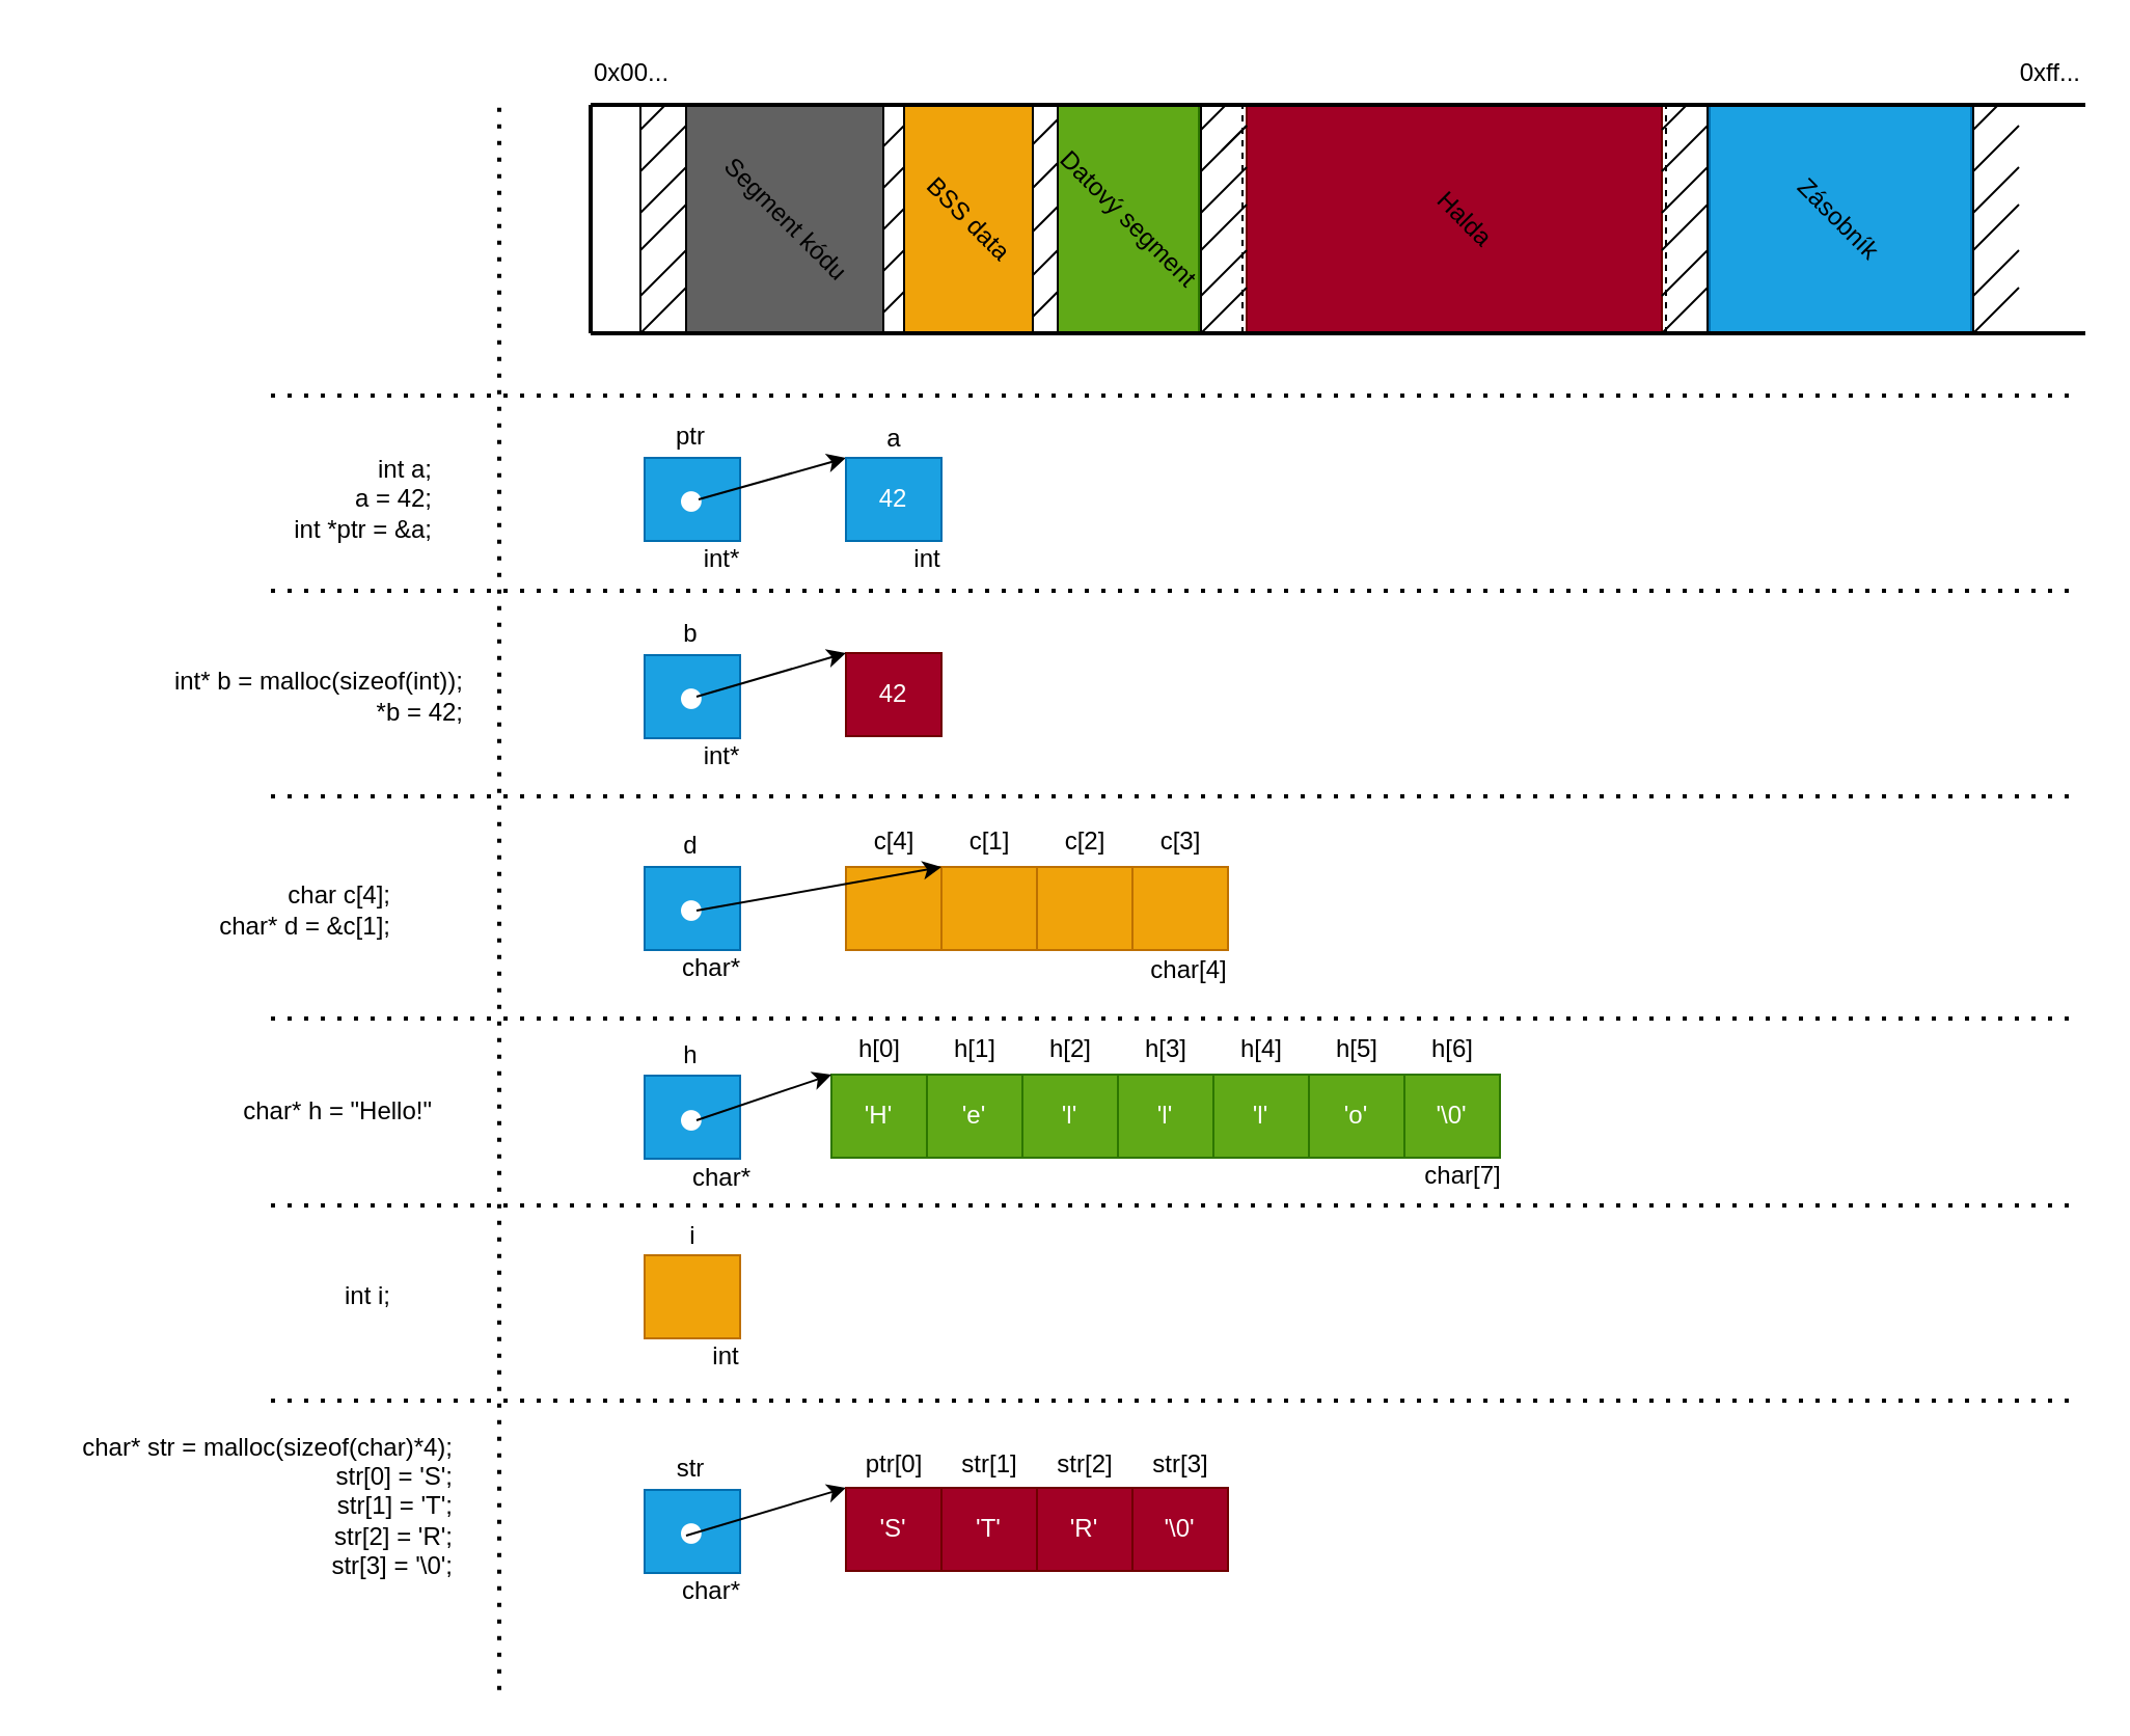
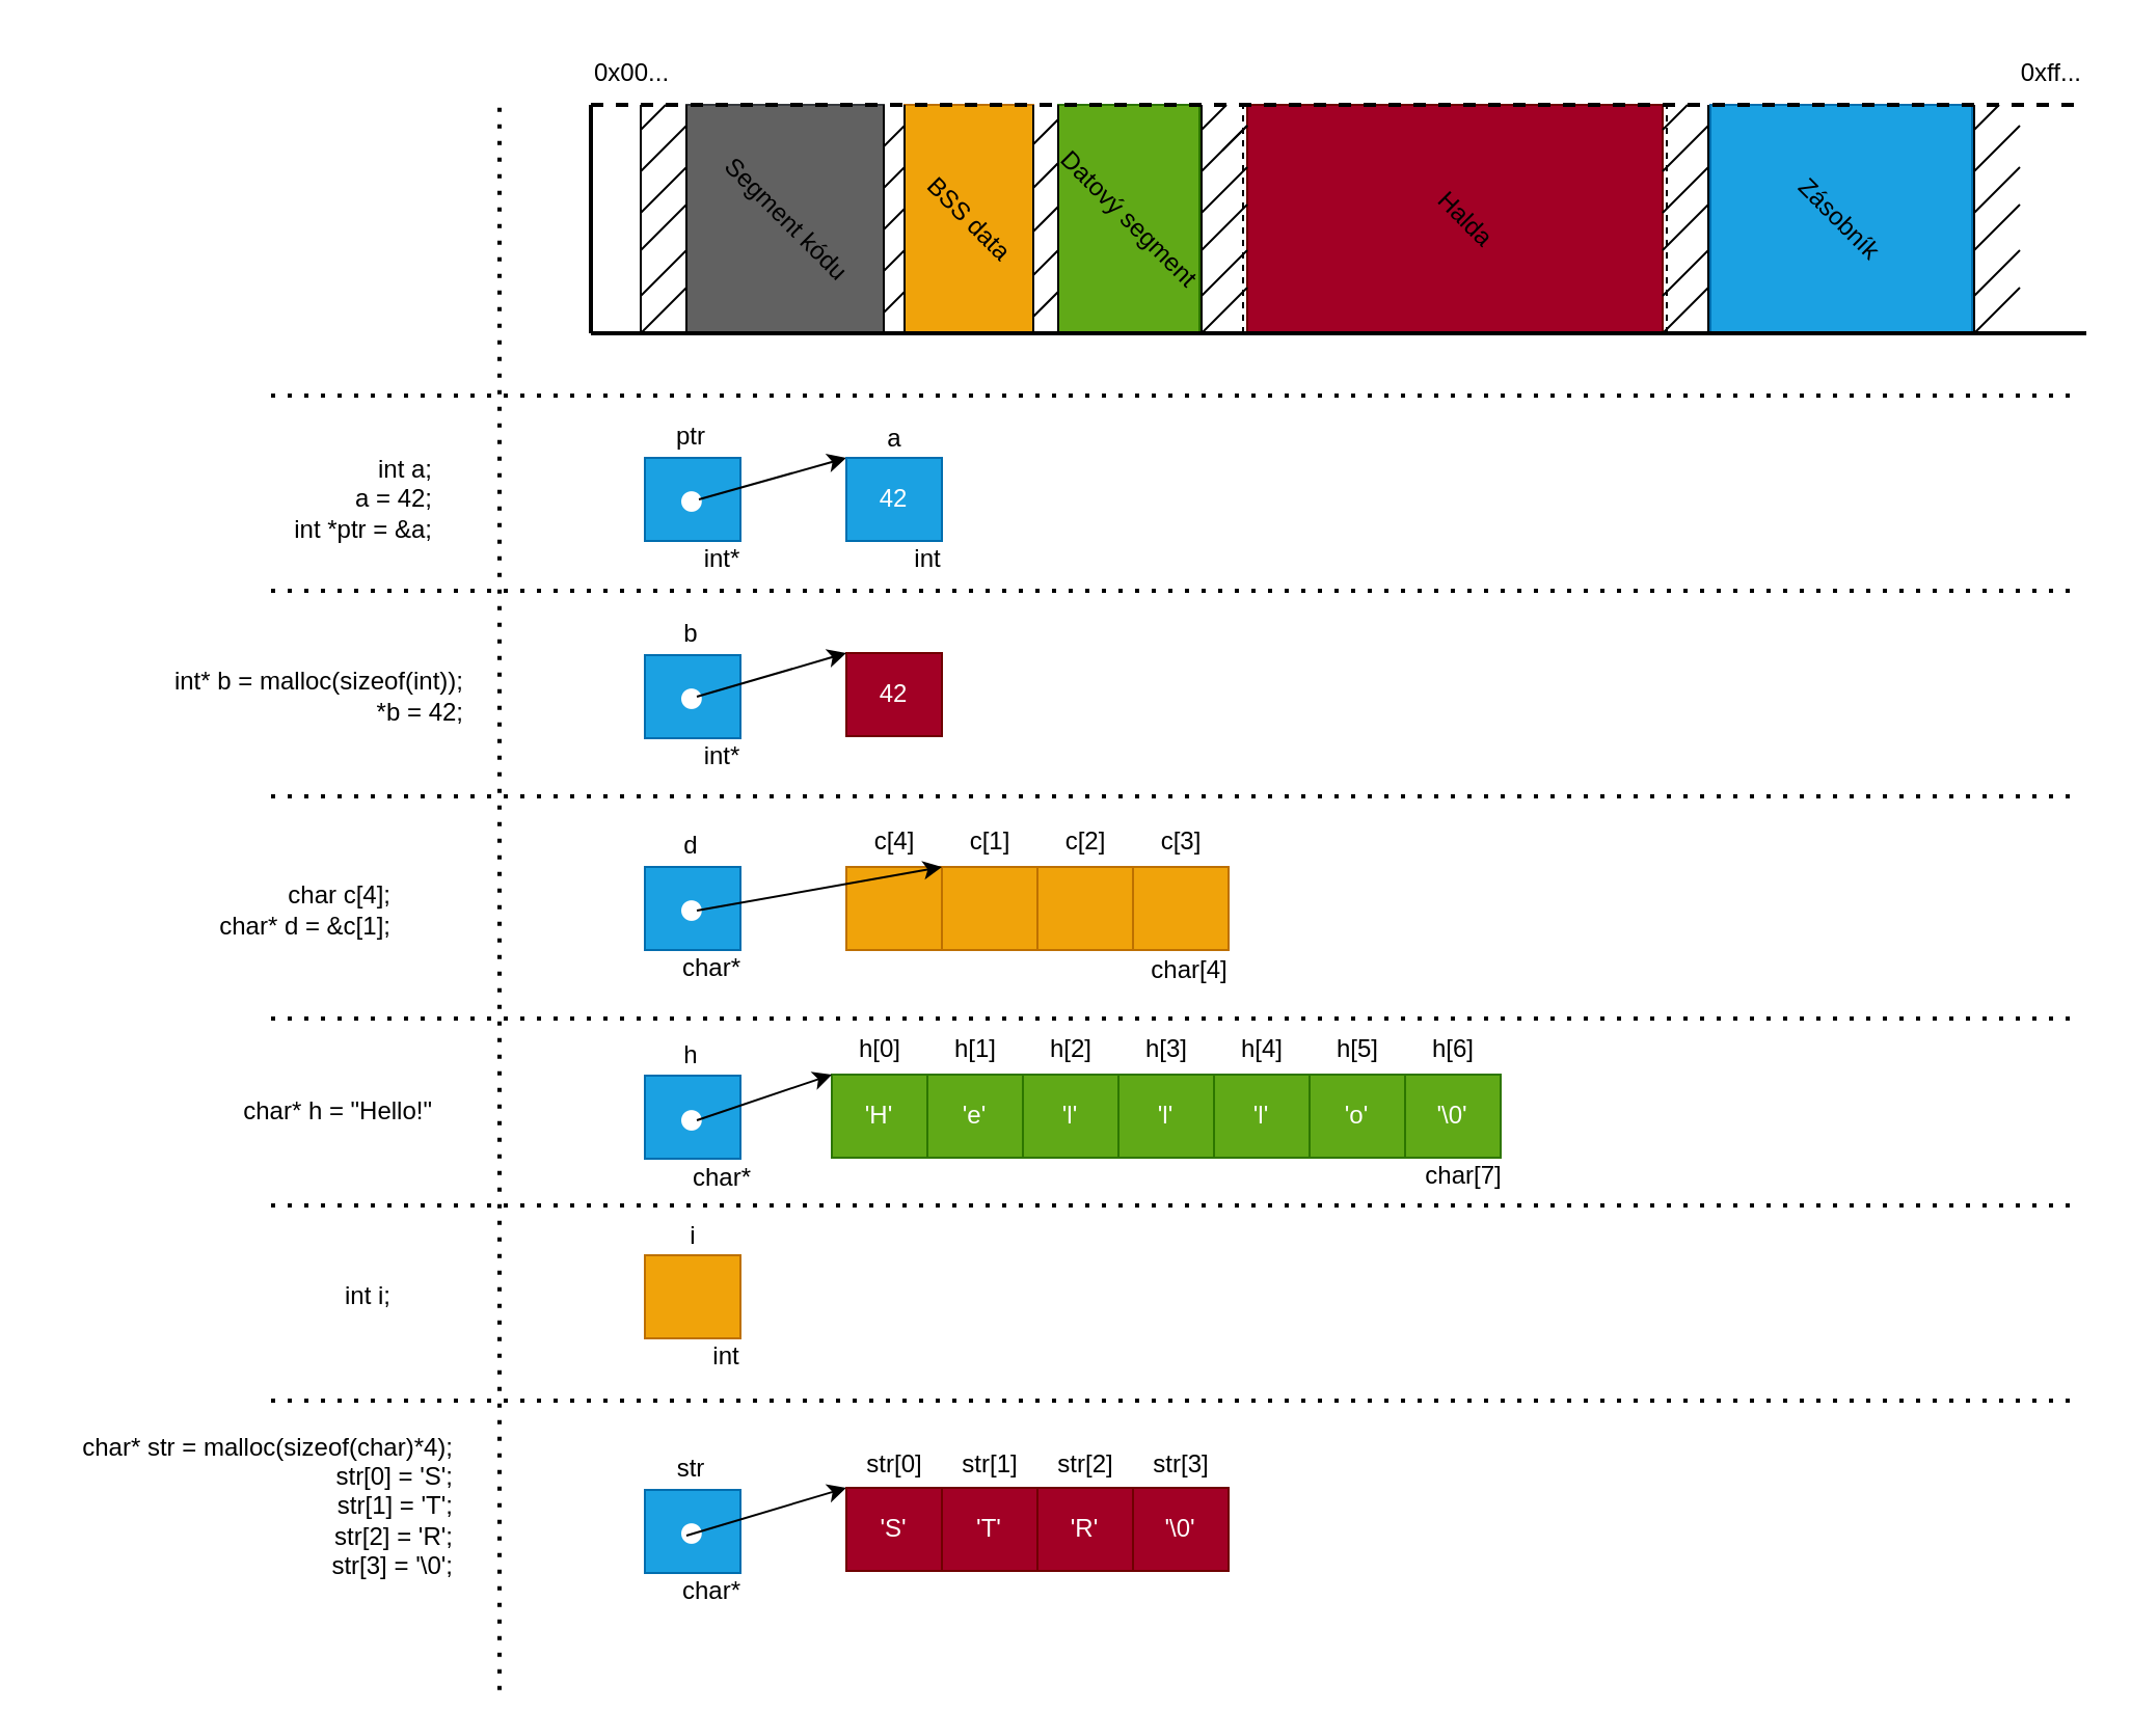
- <mxCell id="13" value="" style="endArrow=none;html=1;rounded=0;exitX=0;exitY=1;exitDx=0;exitDy=0;entryX=1;entryY=1;entryDx=0;entryDy=0;strokeWidth=2;" parent="1" source="7" target="8" edge="1"><mxGeometry width="50" height="50" relative="1" as="geometry"><mxPoint x="780" y="210" as="sourcePoint" /><mxPoint x="830" y="160" as="targetPoint" /></mxGeometry></mxCell>
+ <mxCell id="13" value="" style="endArrow=none;html=1;rounded=0;exitX=0;exitY=1;exitDx=0;exitDy=0;entryX=1;entryY=1;entryDx=0;entryDy=0;strokeWidth=2;dashed=1;" parent="1" source="7" target="8" edge="1"><mxGeometry width="50" height="50" relative="1" as="geometry"><mxPoint x="780" y="210" as="sourcePoint" /><mxPoint x="830" y="160" as="targetPoint" /></mxGeometry></mxCell>
- <mxCell id="119" value="ptr[0]" style="text;html=1;align=center;verticalAlign=middle;resizable=0;points=[];autosize=1;strokeColor=none;fillColor=none;" parent="1" vertex="1"><mxGeometry x="405" y="690" width="50" height="30" as="geometry" /></mxCell>
+ <mxCell id="119" value="str[0]" style="text;html=1;align=center;verticalAlign=middle;resizable=0;points=[];autosize=1;strokeColor=none;fillColor=none;" parent="1" vertex="1"><mxGeometry x="405" y="690" width="50" height="30" as="geometry" /></mxCell>
